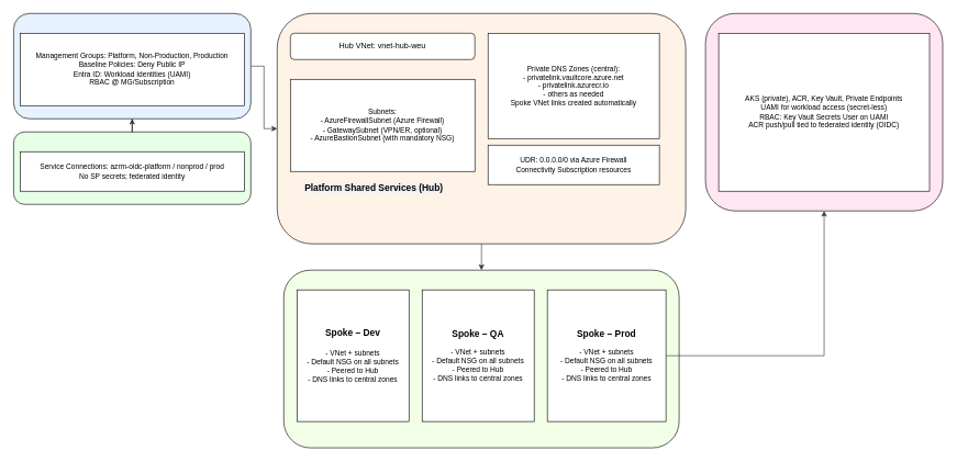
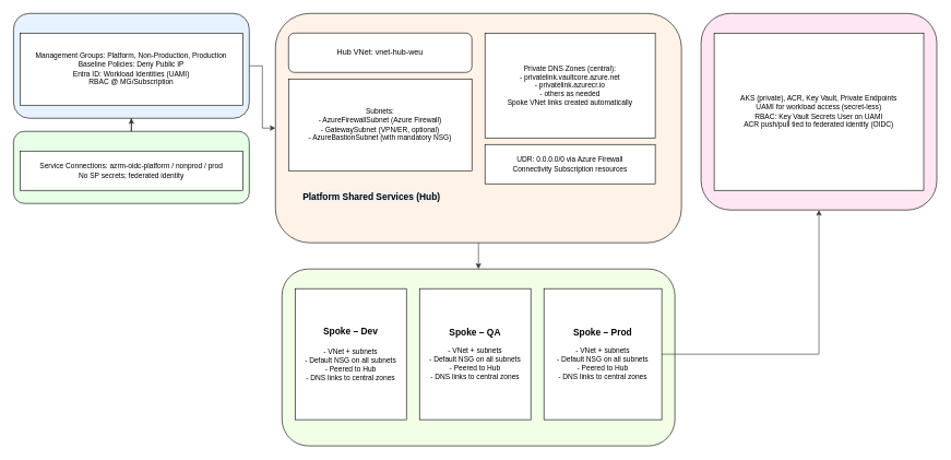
- <mxCell id="7" value="Hub VNet: vnet-hub-weu" style="rounded=1;fillColor=#FFFFFF;fontSize=12;whiteSpace=wrap;html=1;" parent="6" vertex="1"><mxGeometry x="20" y="30" width="280" height="40" as="geometry" /></mxCell>
+ <mxCell id="7" value="Hub VNet: vnet-hub-weu" style="rounded=1;fillColor=#FFFFFF;fontSize=12;whiteSpace=wrap;html=1;" parent="6" vertex="1"><mxGeometry x="20" y="30" width="280" height="60" as="geometry" /></mxCell>
- <mxCell id="11" value="&lt;span style=&quot;color: rgb(0, 0, 0); font-family: Helvetica; font-size: 14px; font-style: normal; font-variant-ligatures: normal; font-variant-caps: normal; font-weight: 700; letter-spacing: normal; orphans: 2; text-align: center; text-indent: 0px; text-transform: none; widows: 2; word-spacing: 0px; -webkit-text-stroke-width: 0px; white-space: normal; text-decoration-thickness: initial; text-decoration-style: initial; text-decoration-color: initial; float: none; display: inline !important;&quot;&gt;Platform Shared Services (Hub)&lt;/span&gt;" style="text;whiteSpace=wrap;html=1;labelBackgroundColor=#F2F2F2;" vertex="1" parent="6"><mxGeometry x="40" y="250" width="240" height="40" as="geometry" /></mxCell>
+ <mxCell id="11" value="&lt;span style=&quot;color: rgb(0, 0, 0); font-family: Helvetica; font-size: 14px; font-style: normal; font-variant-ligatures: normal; font-variant-caps: normal; font-weight: 700; letter-spacing: normal; orphans: 2; text-align: center; text-indent: 0px; text-transform: none; widows: 2; word-spacing: 0px; -webkit-text-stroke-width: 0px; white-space: normal; text-decoration-thickness: initial; text-decoration-style: initial; text-decoration-color: initial; float: none; display: inline !important;&quot;&gt;Platform Shared Services (Hub)&lt;/span&gt;" style="text;whiteSpace=wrap;html=1;labelBackgroundColor=#F2F2F2;" vertex="1" parent="6"><mxGeometry x="40" y="265" width="240" height="40" as="geometry" /></mxCell>
